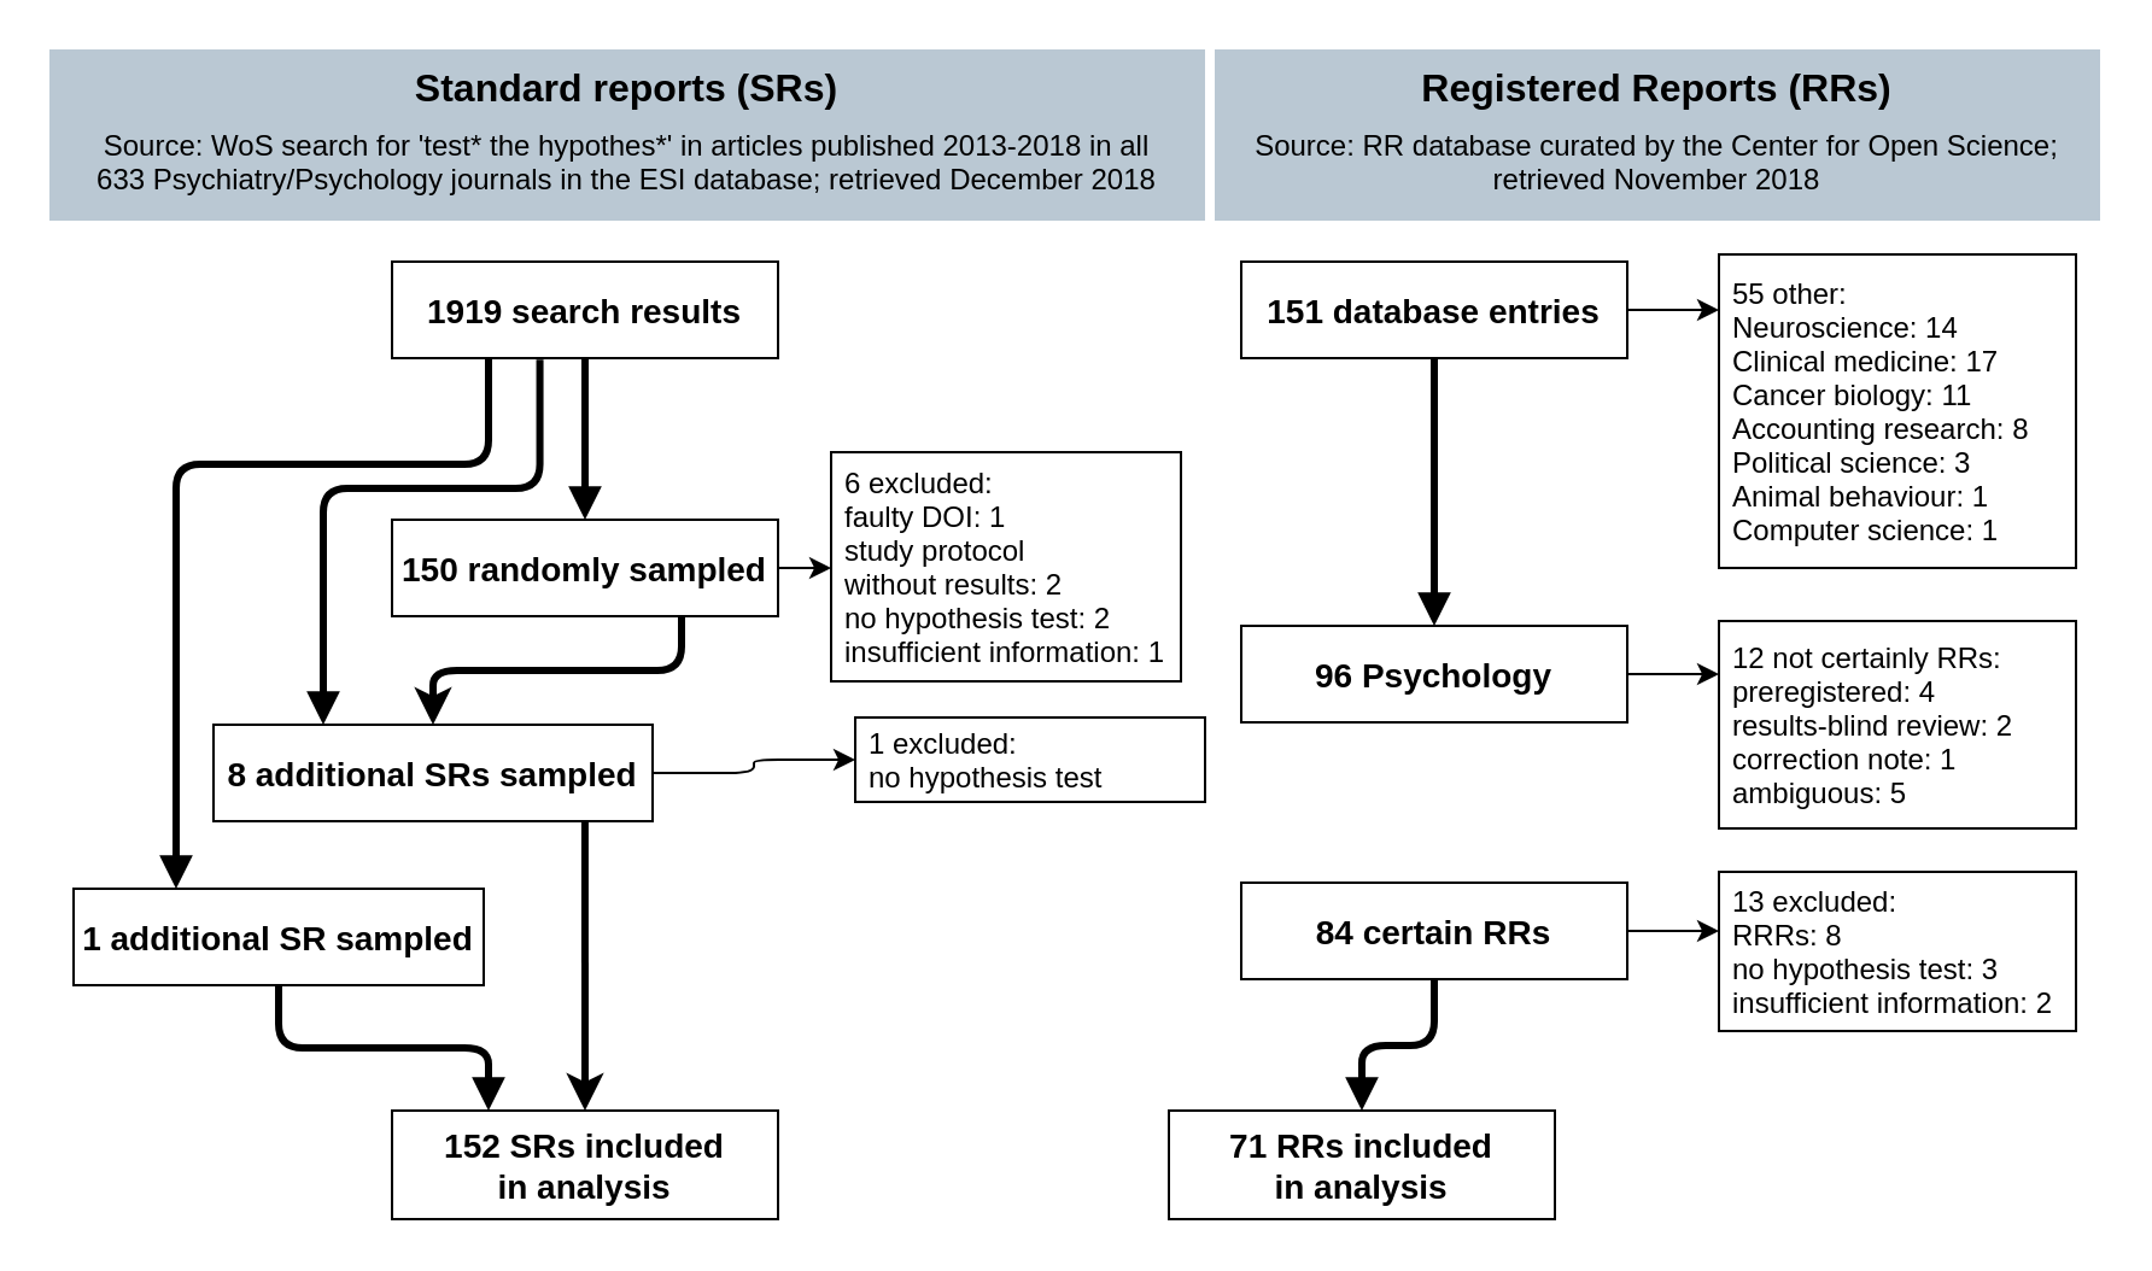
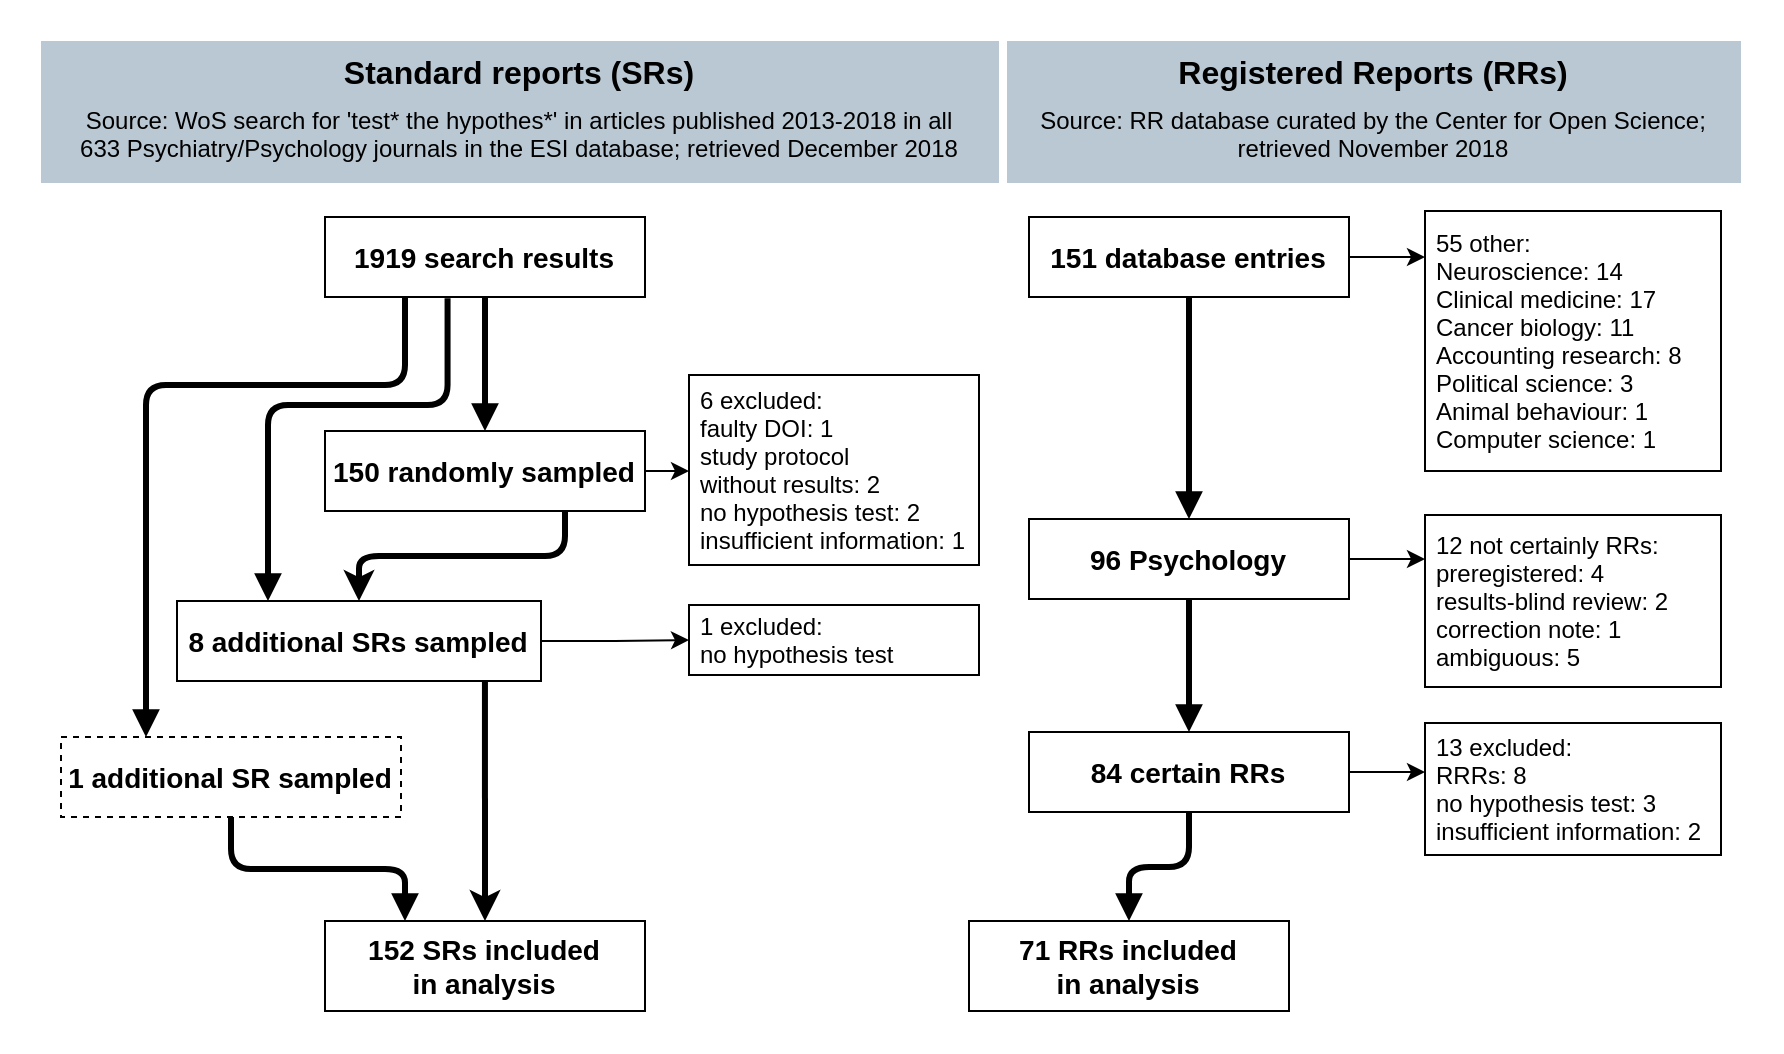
- <mxCell id="13" value="1 excluded: &#10;no hypothesis test" style="rounded=0;shadow=0;fontStyle=0;fontSize=12;align=left;spacingLeft=4;glass=0;" parent="1" vertex="1"><mxGeometry x="354" y="297" width="145" height="35" as="geometry" /></mxCell>
+ <mxCell id="13" value="1 excluded: &#10;no hypothesis test" style="rounded=0;shadow=0;fontStyle=0;fontSize=12;align=left;spacingLeft=4;glass=0;" parent="1" vertex="1"><mxGeometry x="344" y="302" width="145" height="35" as="geometry" /></mxCell>
+ <mxCell id="29" value="" style="edgeStyle=elbowEdgeStyle;elbow=vertical;strokeWidth=3;endArrow=block;endFill=1;fontStyle=1;shadow=0;" parent="1" source="17" target="19" edge="1"><mxGeometry x="-286" y="-350" width="100" height="100" as="geometry"><mxPoint x="-267" y="-231" as="sourcePoint" /><mxPoint x="-167" y="-331" as="targetPoint" /></mxGeometry></mxCell>
- <mxCell id="10" value="1 additional SR sampled" style="rounded=0;shadow=0;fontStyle=1;fontSize=14;glass=0;" parent="1" vertex="1"><mxGeometry x="30" y="368" width="170" height="40" as="geometry" /></mxCell>
+ <mxCell id="10" value="1 additional SR sampled" style="rounded=0;shadow=0;fontStyle=1;fontSize=14;glass=0;dashed=1;" parent="1" vertex="1"><mxGeometry x="30" y="368" width="170" height="40" as="geometry" /></mxCell>
